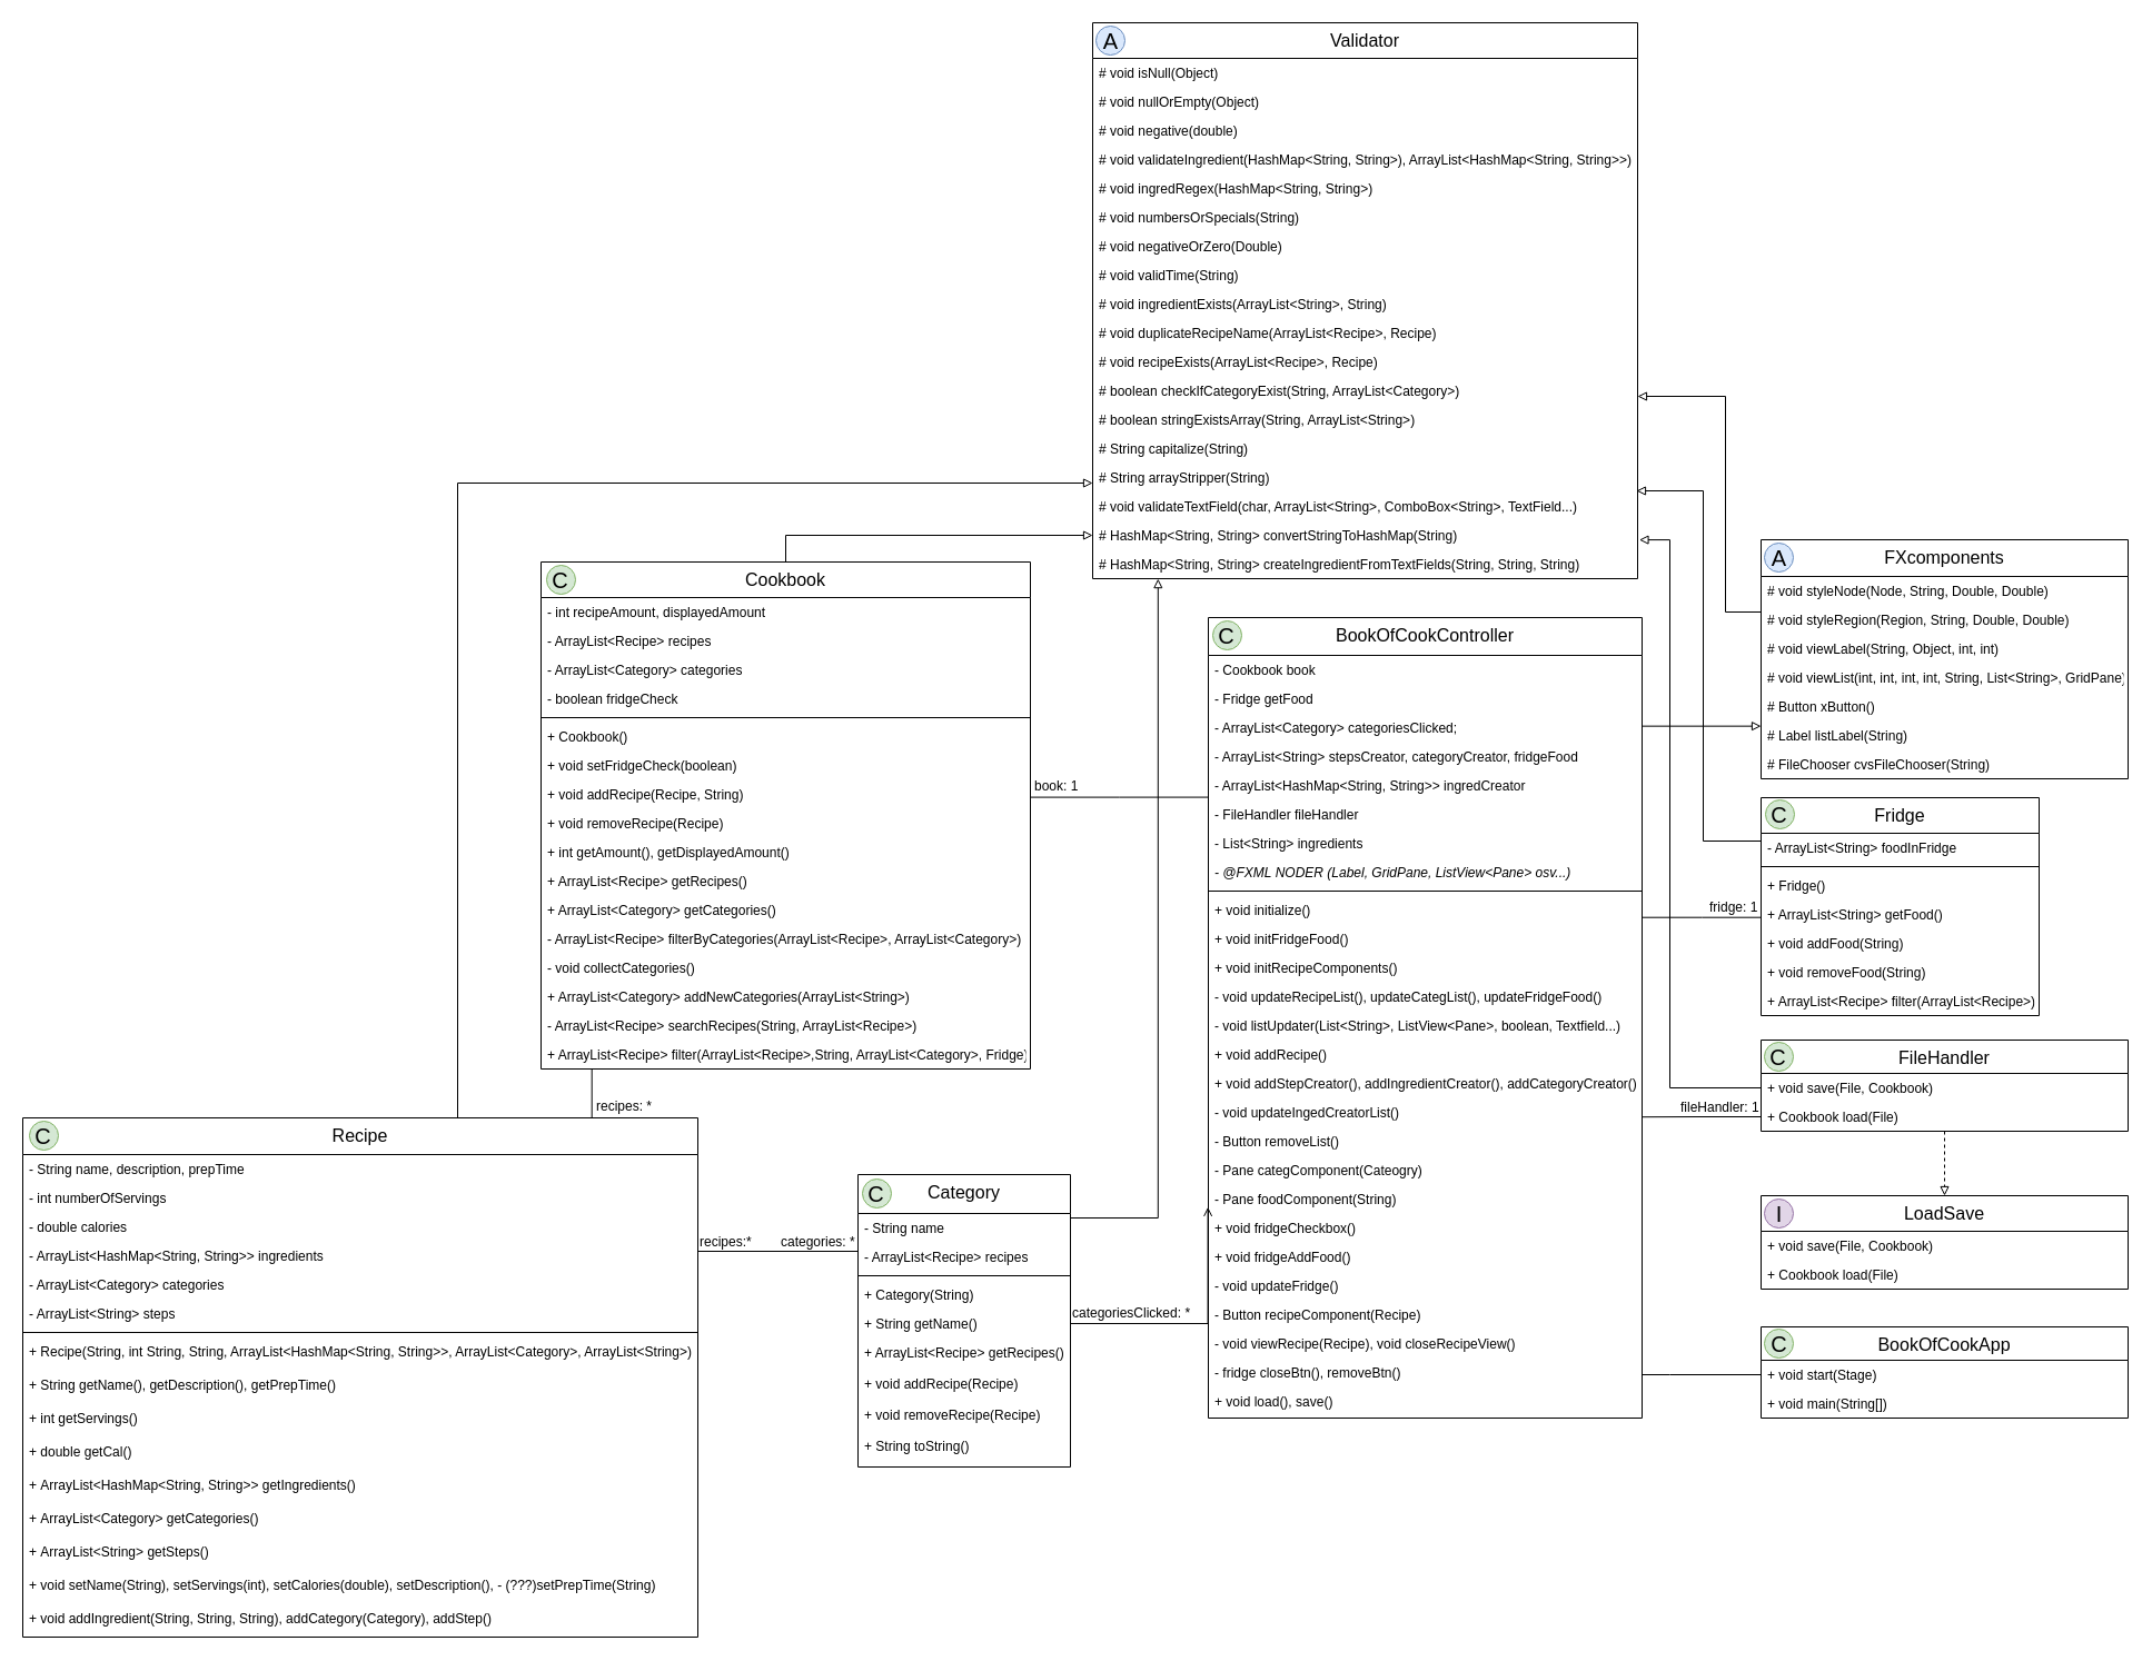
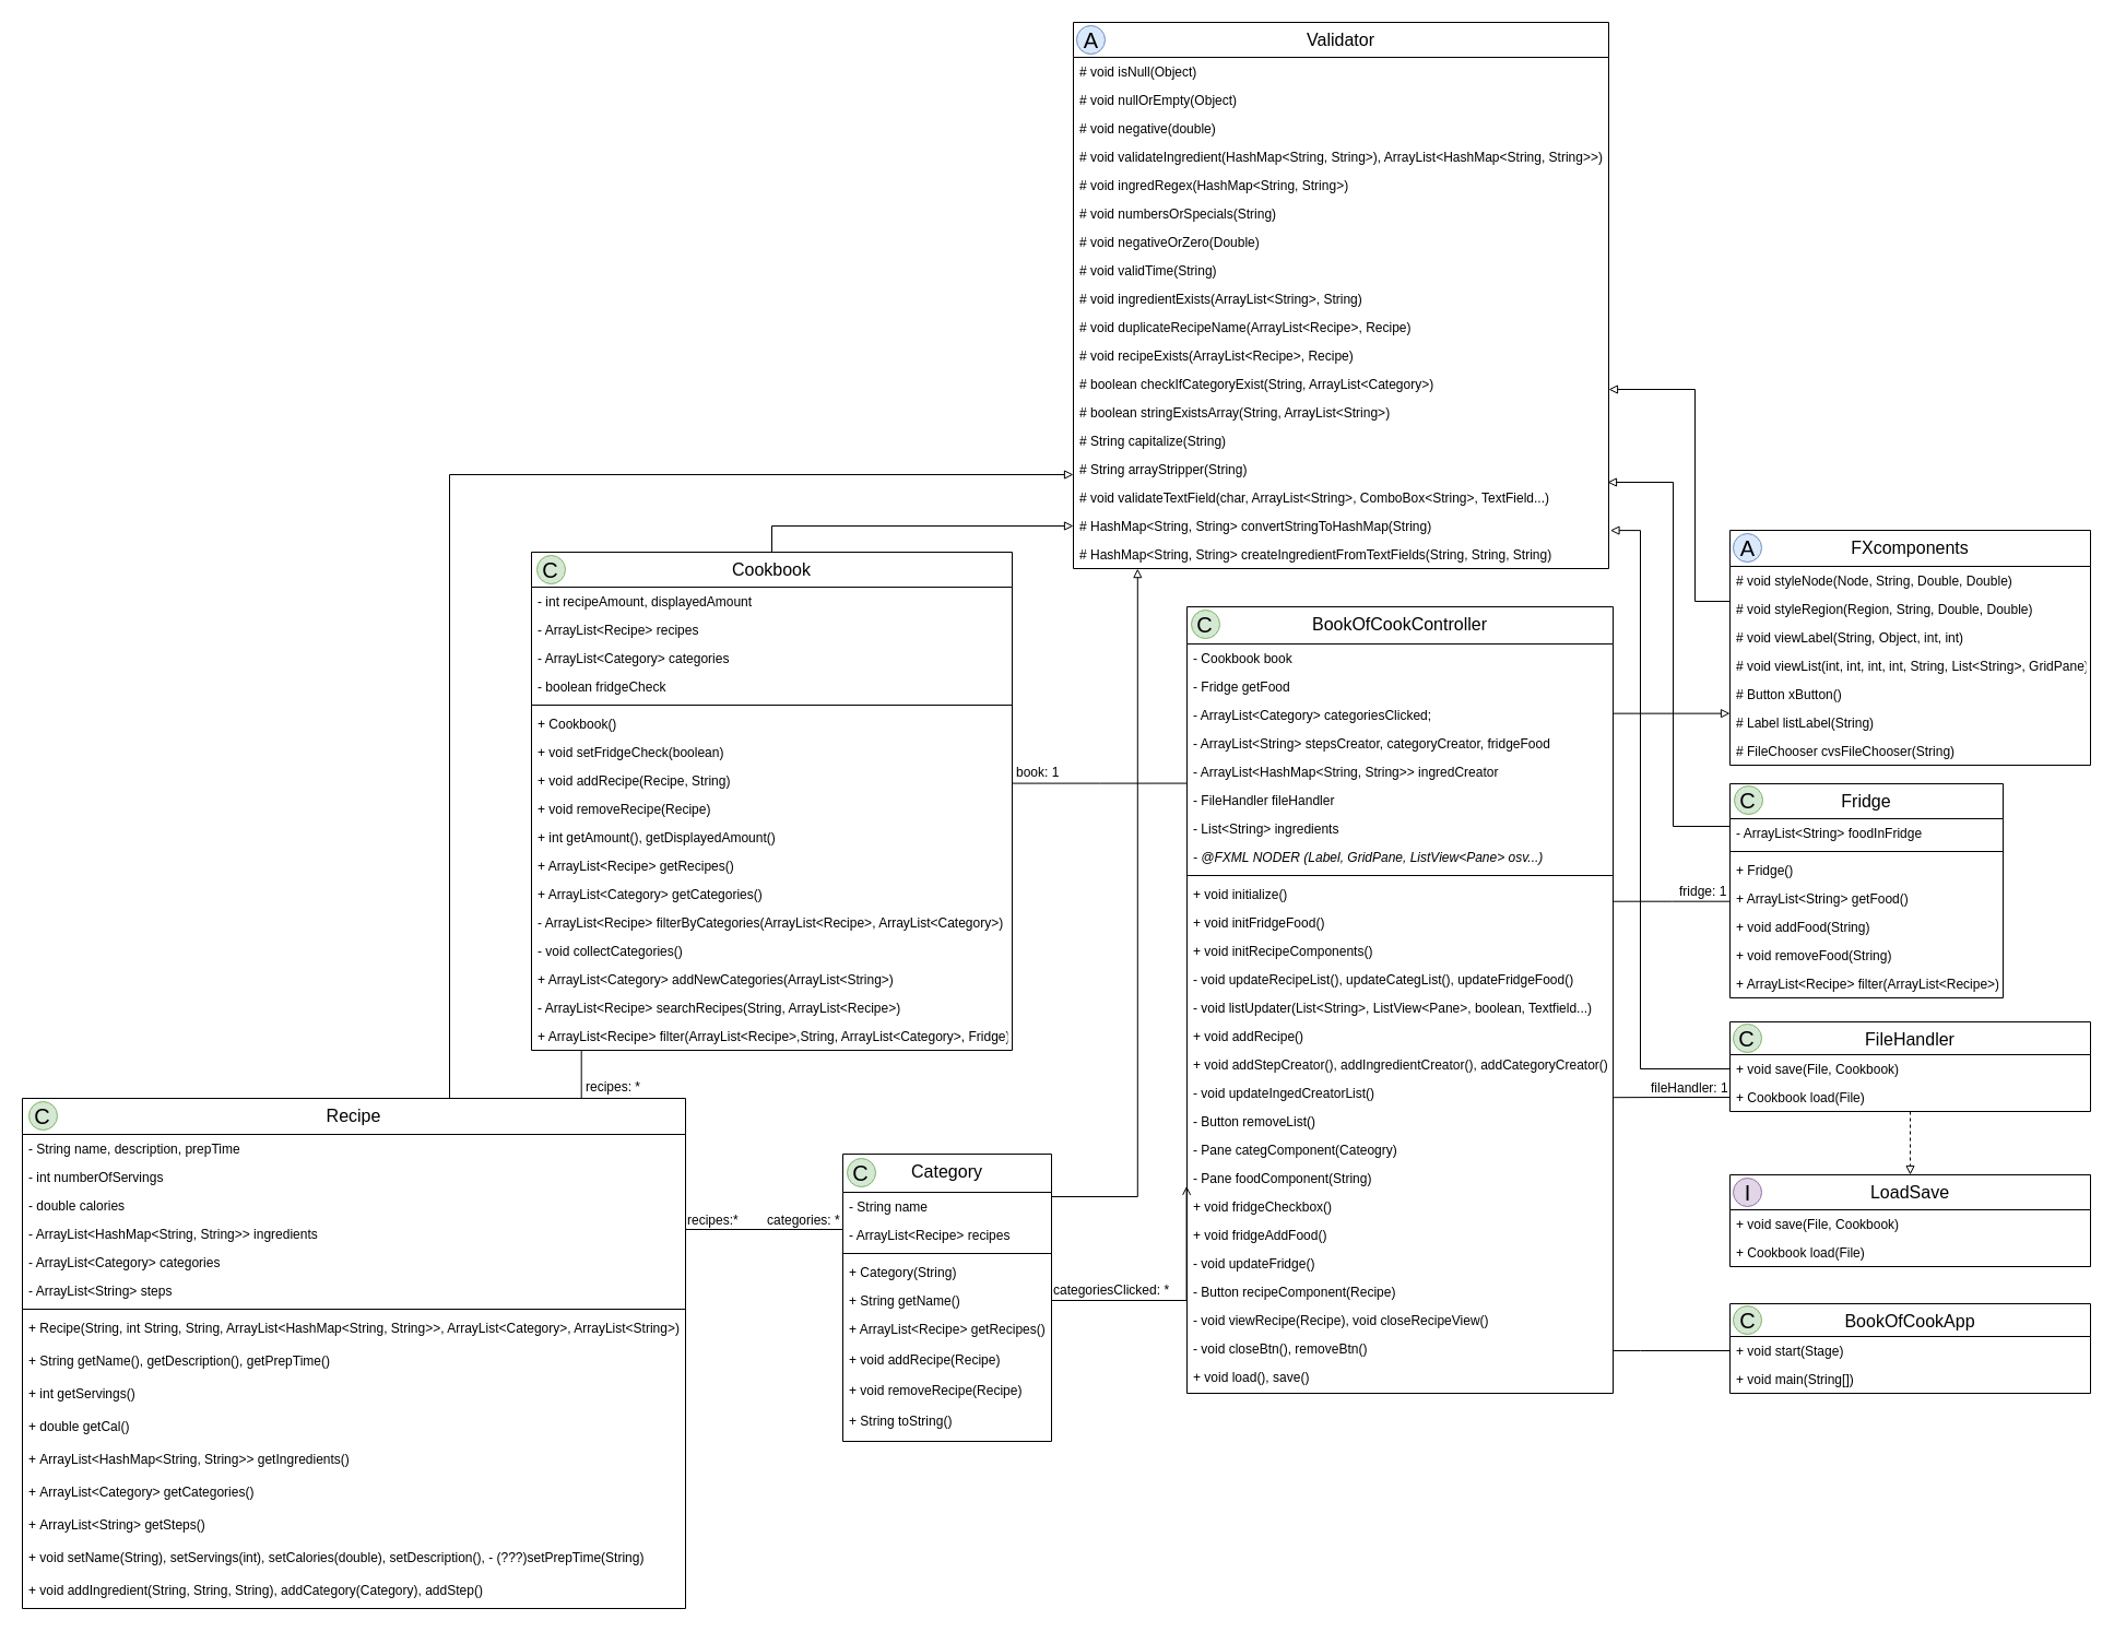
- <mxCell id="74" value="- fridge closeBtn(), removeBtn()" style="text;align=left;verticalAlign=top;spacingLeft=4;spacingRight=4;overflow=hidden;rotatable=0;points=[[0,0.5],[1,0.5]];portConstraint=eastwest;rounded=0;shadow=0;html=0;" vertex="1" parent="48"><mxGeometry y="666" width="390" height="26" as="geometry" /></mxCell>
+ <mxCell id="74" value="- void closeBtn(), removeBtn()" style="text;align=left;verticalAlign=top;spacingLeft=4;spacingRight=4;overflow=hidden;rotatable=0;points=[[0,0.5],[1,0.5]];portConstraint=eastwest;rounded=0;shadow=0;html=0;" vertex="1" parent="48"><mxGeometry y="666" width="390" height="26" as="geometry" /></mxCell>
